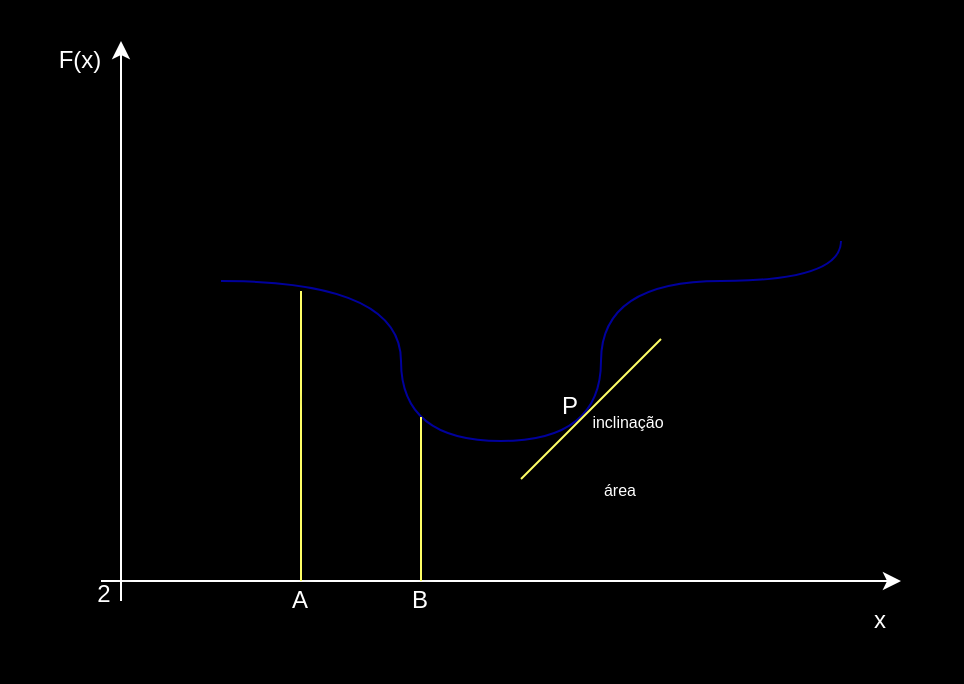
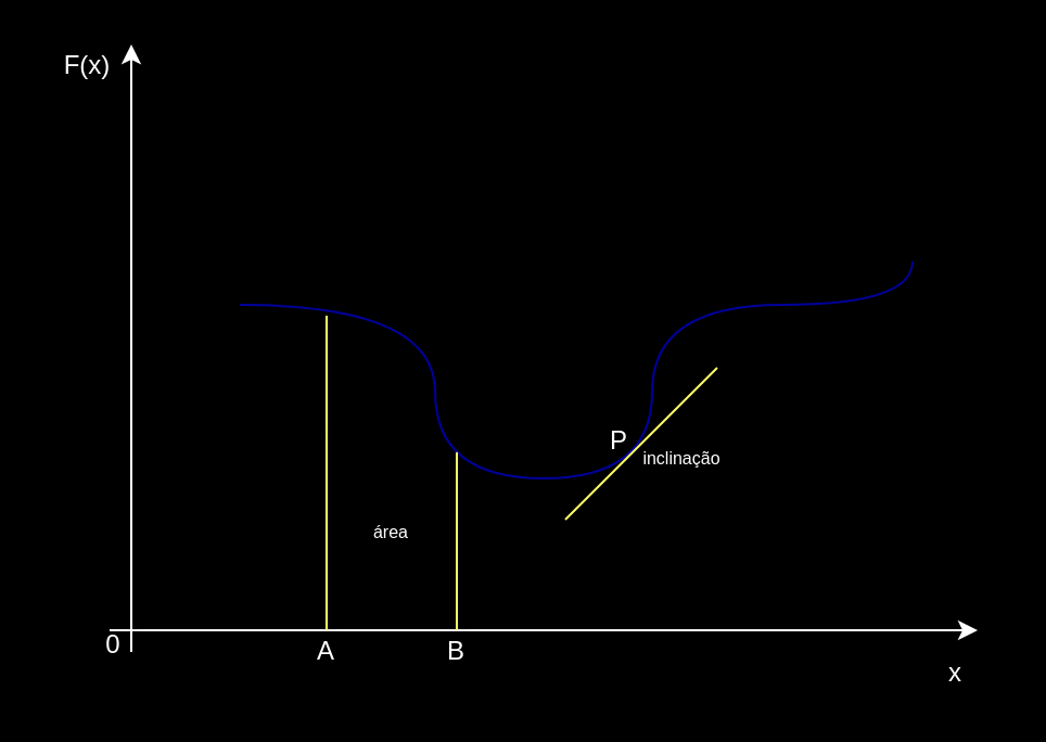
- <mxCell id="14" value="&lt;font color=&quot;#ffffff&quot; style=&quot;font-size: 8px&quot;&gt;área&lt;/font&gt;" style="text;html=1;strokeColor=none;fillColor=none;align=center;verticalAlign=middle;whiteSpace=wrap;rounded=0;shadow=1;" vertex="1" parent="1"><mxGeometry x="290" y="234" width="40" height="20" as="geometry" /></mxCell>
+ <mxCell id="14" value="&lt;font color=&quot;#ffffff&quot; style=&quot;font-size: 8px&quot;&gt;área&lt;/font&gt;" style="text;html=1;strokeColor=none;fillColor=none;align=center;verticalAlign=middle;whiteSpace=wrap;rounded=0;shadow=1;" vertex="1" parent="1"><mxGeometry x="160" y="234" width="40" height="20" as="geometry" /></mxCell>
- <mxCell id="16" value="&lt;font color=&quot;#ffffff&quot;&gt;2&lt;/font&gt;" style="text;html=1;strokeColor=none;fillColor=none;align=center;verticalAlign=middle;whiteSpace=wrap;rounded=0;shadow=1;" vertex="1" parent="1"><mxGeometry x="32" y="287" width="40" height="20" as="geometry" /></mxCell>
+ <mxCell id="16" value="&lt;font color=&quot;#ffffff&quot;&gt;0&lt;/font&gt;" style="text;html=1;strokeColor=none;fillColor=none;align=center;verticalAlign=middle;whiteSpace=wrap;rounded=0;shadow=1;" vertex="1" parent="1"><mxGeometry x="32" y="287" width="40" height="20" as="geometry" /></mxCell>
